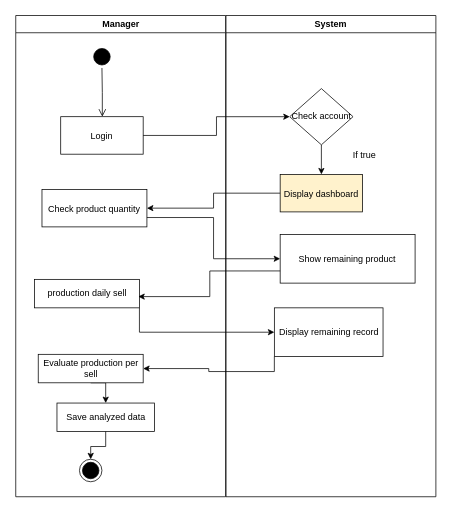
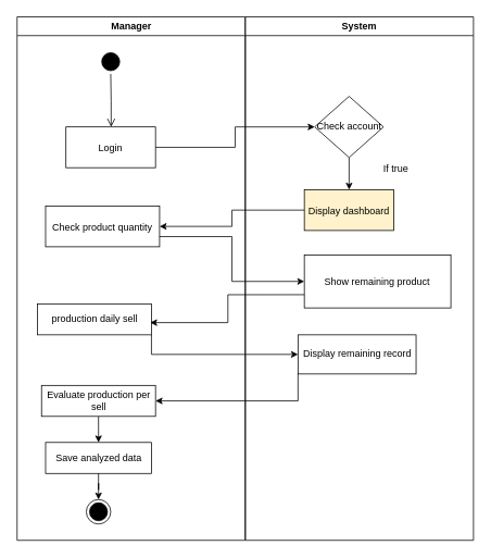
- <mxCell id="20" value="Display remaining record" style="rounded=0;whiteSpace=wrap;html=1;" parent="14" vertex="1"><mxGeometry x="64.5" y="390" width="145" height="65" as="geometry" /></mxCell>
+ <mxCell id="20" value="Display remaining record" style="rounded=0;whiteSpace=wrap;html=1;" parent="14" vertex="1"><mxGeometry x="64.5" y="390" width="145" height="48" as="geometry" /></mxCell>
- <mxCell id="11" value="Save analyzed data" style="rounded=0;whiteSpace=wrap;html=1;" parent="2" vertex="1"><mxGeometry x="55" y="517" width="130" height="38" as="geometry" /></mxCell>
+ <mxCell id="11" value="Save analyzed data" style="rounded=0;whiteSpace=wrap;html=1;" parent="2" vertex="1"><mxGeometry x="35" y="522" width="130" height="38" as="geometry" /></mxCell>
